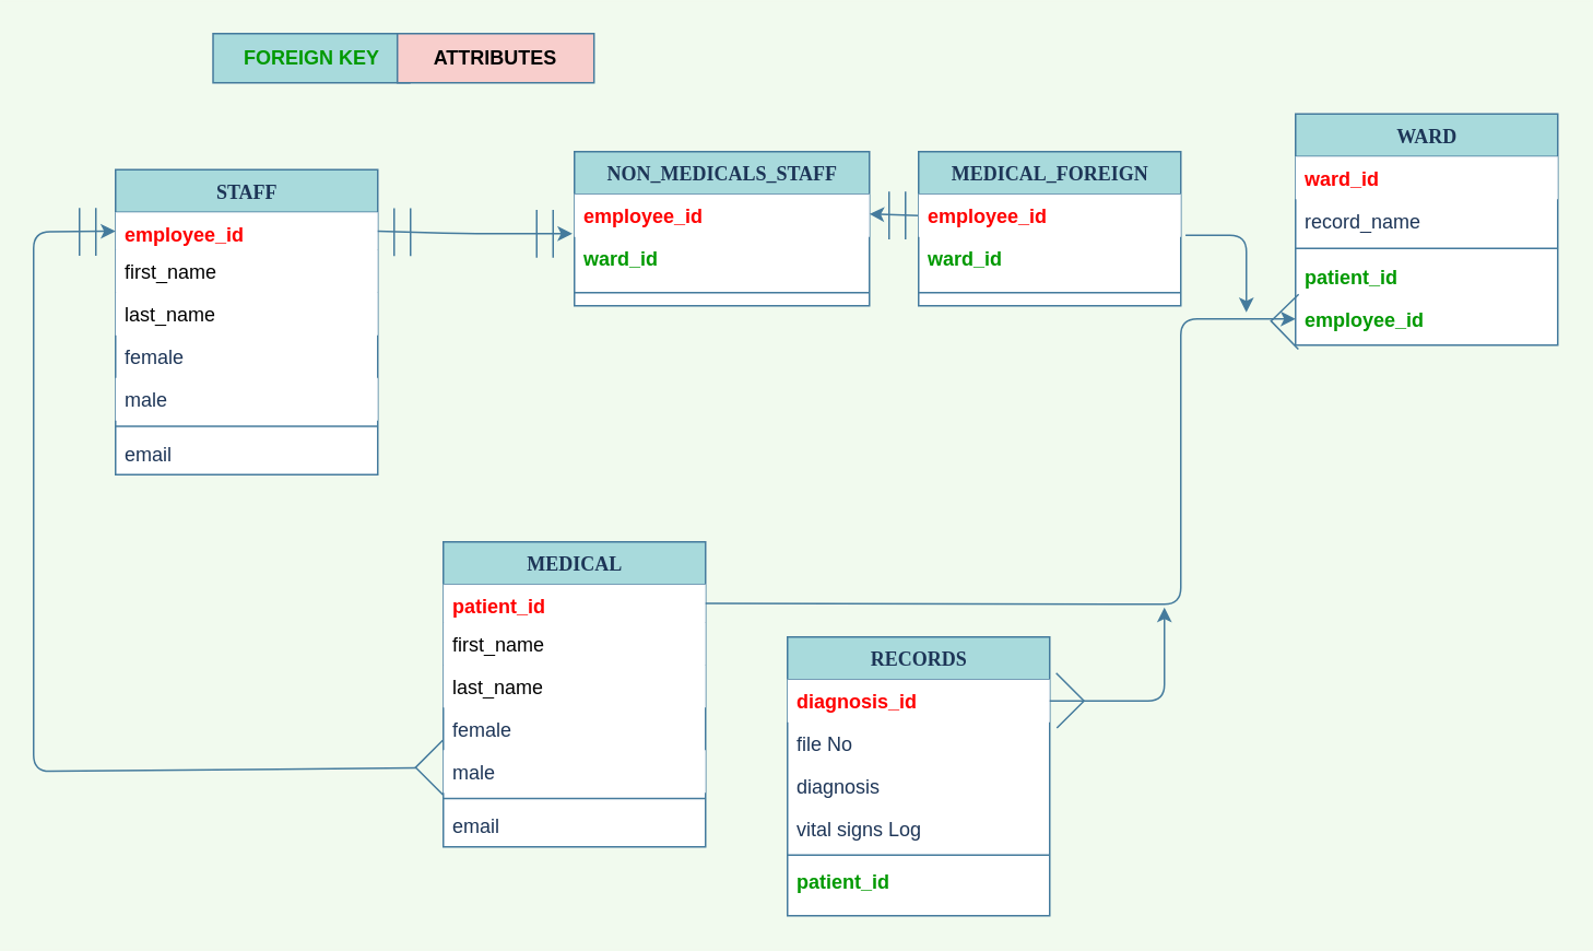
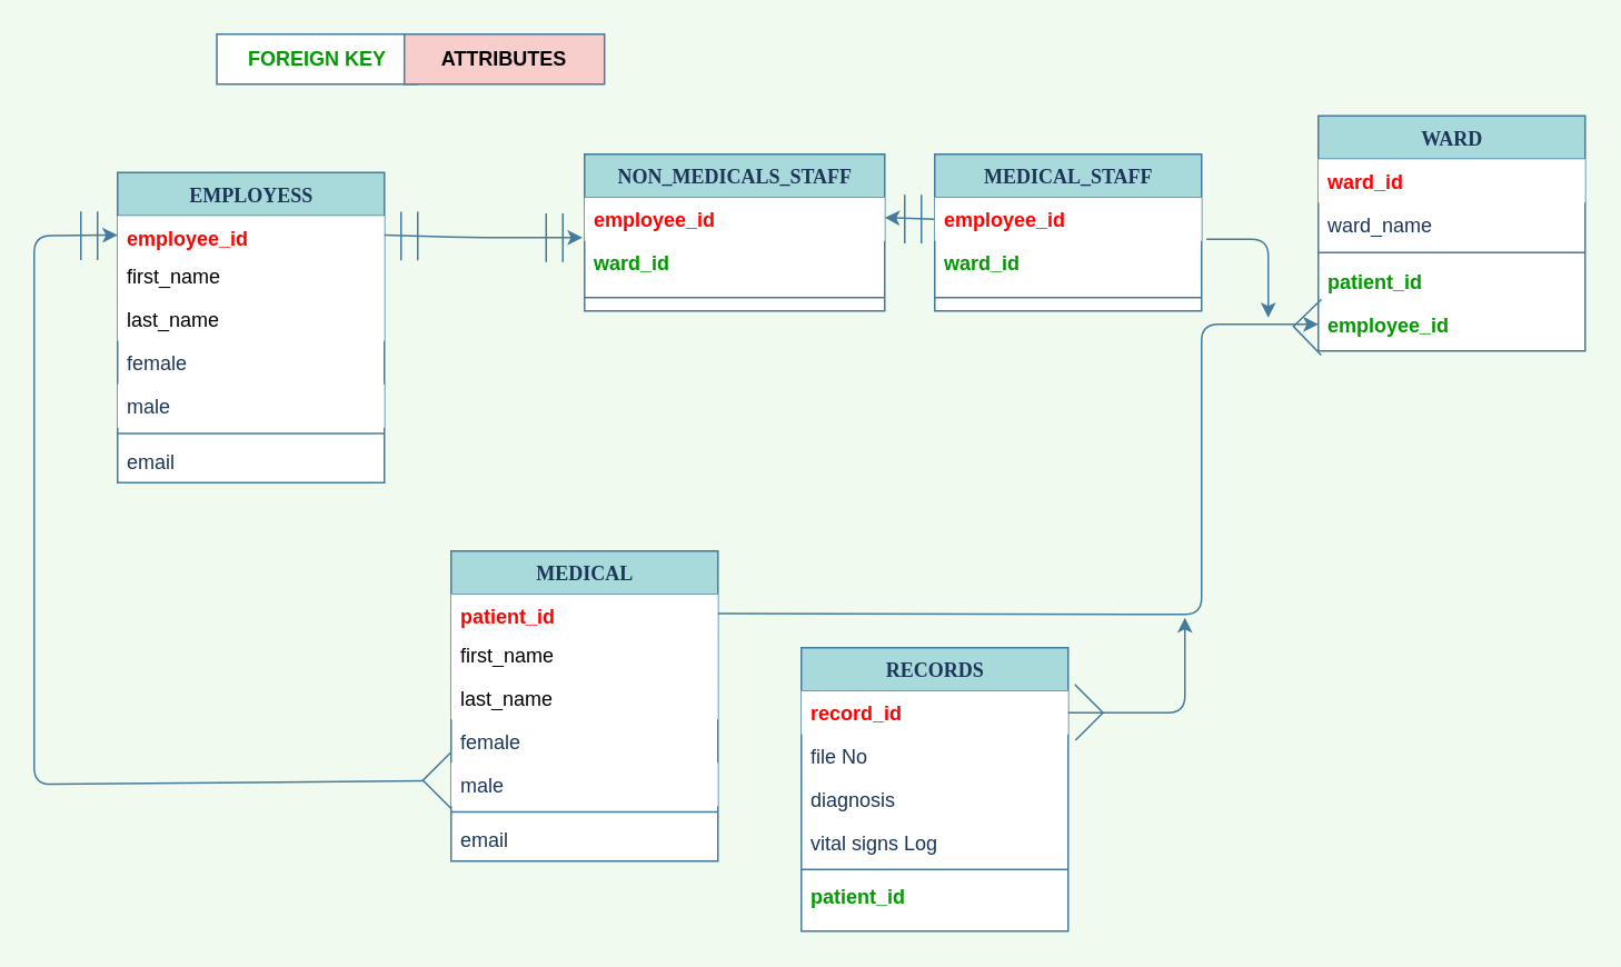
- <mxCell id="36" value="FOREIGN KEY" style="whiteSpace=wrap;html=1;rounded=0;strokeColor=#457B9D;fillColor=#a8dadc;fontColor=#009900;fontStyle=1;" vertex="1" parent="1"><mxGeometry x="129.51" width="120" height="30" as="geometry" y="20" /></mxCell>
+ <mxCell id="36" value="FOREIGN KEY" style="whiteSpace=wrap;html=1;rounded=0;strokeColor=#457B9D;fillColor=#ffffff;fontColor=#009900;fontStyle=1" vertex="1" parent="1"><mxGeometry x="129.51" width="120" height="30" as="geometry" y="20" /></mxCell>
- <mxCell id="38" value="MEDICAL_FOREIGN" style="swimlane;html=1;fontStyle=1;align=center;verticalAlign=top;childLayout=stackLayout;horizontal=1;startSize=26;horizontalStack=0;resizeParent=1;resizeLast=0;collapsible=1;marginBottom=0;swimlaneFillColor=#ffffff;rounded=0;shadow=0;comic=0;labelBackgroundColor=none;strokeWidth=1;fontFamily=Verdana;fontSize=12;fillColor=#A8DADC;fontColor=#1D3557;strokeColor=#457B9D;" vertex="1" parent="1"><mxGeometry x="560" y="92" width="160" height="94" as="geometry" /></mxCell>
+ <mxCell id="38" value="MEDICAL_STAFF" style="swimlane;html=1;fontStyle=1;align=center;verticalAlign=top;childLayout=stackLayout;horizontal=1;startSize=26;horizontalStack=0;resizeParent=1;resizeLast=0;collapsible=1;marginBottom=0;swimlaneFillColor=#ffffff;rounded=0;shadow=0;comic=0;labelBackgroundColor=none;strokeWidth=1;fontFamily=Verdana;fontSize=12;fillColor=#A8DADC;fontColor=#1D3557;strokeColor=#457B9D;" vertex="1" parent="1"><mxGeometry x="560" y="92" width="160" height="94" as="geometry" /></mxCell>
- <mxCell id="2" value="STAFF" style="swimlane;html=1;fontStyle=1;align=center;verticalAlign=top;childLayout=stackLayout;horizontal=1;startSize=26;horizontalStack=0;resizeParent=1;resizeLast=0;collapsible=1;marginBottom=0;swimlaneFillColor=#ffffff;rounded=0;shadow=0;comic=0;labelBackgroundColor=none;strokeWidth=1;fontFamily=Verdana;fontSize=12;strokeColor=#457B9D;fontColor=#1D3557;fillColor=#A8DADC;" parent="1" vertex="1"><mxGeometry x="70" y="103" width="160" height="186" as="geometry" /></mxCell>
+ <mxCell id="2" value="EMPLOYESS" style="swimlane;html=1;fontStyle=1;align=center;verticalAlign=top;childLayout=stackLayout;horizontal=1;startSize=26;horizontalStack=0;resizeParent=1;resizeLast=0;collapsible=1;marginBottom=0;swimlaneFillColor=#ffffff;rounded=0;shadow=0;comic=0;labelBackgroundColor=none;strokeWidth=1;fontFamily=Verdana;fontSize=12;strokeColor=#457B9D;fontColor=#1D3557;fillColor=#A8DADC;" parent="1" vertex="1"><mxGeometry x="70" y="103" width="160" height="186" as="geometry" /></mxCell>
- <mxCell id="16" value="record_name" style="text;html=1;strokeColor=none;fillColor=none;align=left;verticalAlign=top;spacingLeft=4;spacingRight=4;whiteSpace=wrap;overflow=hidden;rotatable=0;points=[[0,0.5],[1,0.5]];portConstraint=eastwest;fontColor=#1D3557;" parent="14" vertex="1"><mxGeometry y="52" width="160" height="26" as="geometry" /></mxCell>
+ <mxCell id="16" value="ward_name" style="text;html=1;strokeColor=none;fillColor=none;align=left;verticalAlign=top;spacingLeft=4;spacingRight=4;whiteSpace=wrap;overflow=hidden;rotatable=0;points=[[0,0.5],[1,0.5]];portConstraint=eastwest;fontColor=#1D3557;" parent="14" vertex="1"><mxGeometry y="52" width="160" height="26" as="geometry" /></mxCell>
- <mxCell id="22" value="diagnosis_id" style="text;html=1;strokeColor=none;align=left;verticalAlign=top;spacingLeft=4;spacingRight=4;whiteSpace=wrap;overflow=hidden;rotatable=0;points=[[0,0.5],[1,0.5]];portConstraint=eastwest;fontStyle=1;fillColor=#ffffff;fontColor=#FF0000;" vertex="1" parent="21"><mxGeometry y="26" width="160" height="26" as="geometry" /></mxCell>
+ <mxCell id="22" value="record_id" style="text;html=1;strokeColor=none;align=left;verticalAlign=top;spacingLeft=4;spacingRight=4;whiteSpace=wrap;overflow=hidden;rotatable=0;points=[[0,0.5],[1,0.5]];portConstraint=eastwest;fontStyle=1;fillColor=#ffffff;fontColor=#FF0000;" vertex="1" parent="21"><mxGeometry y="26" width="160" height="26" as="geometry" /></mxCell>
